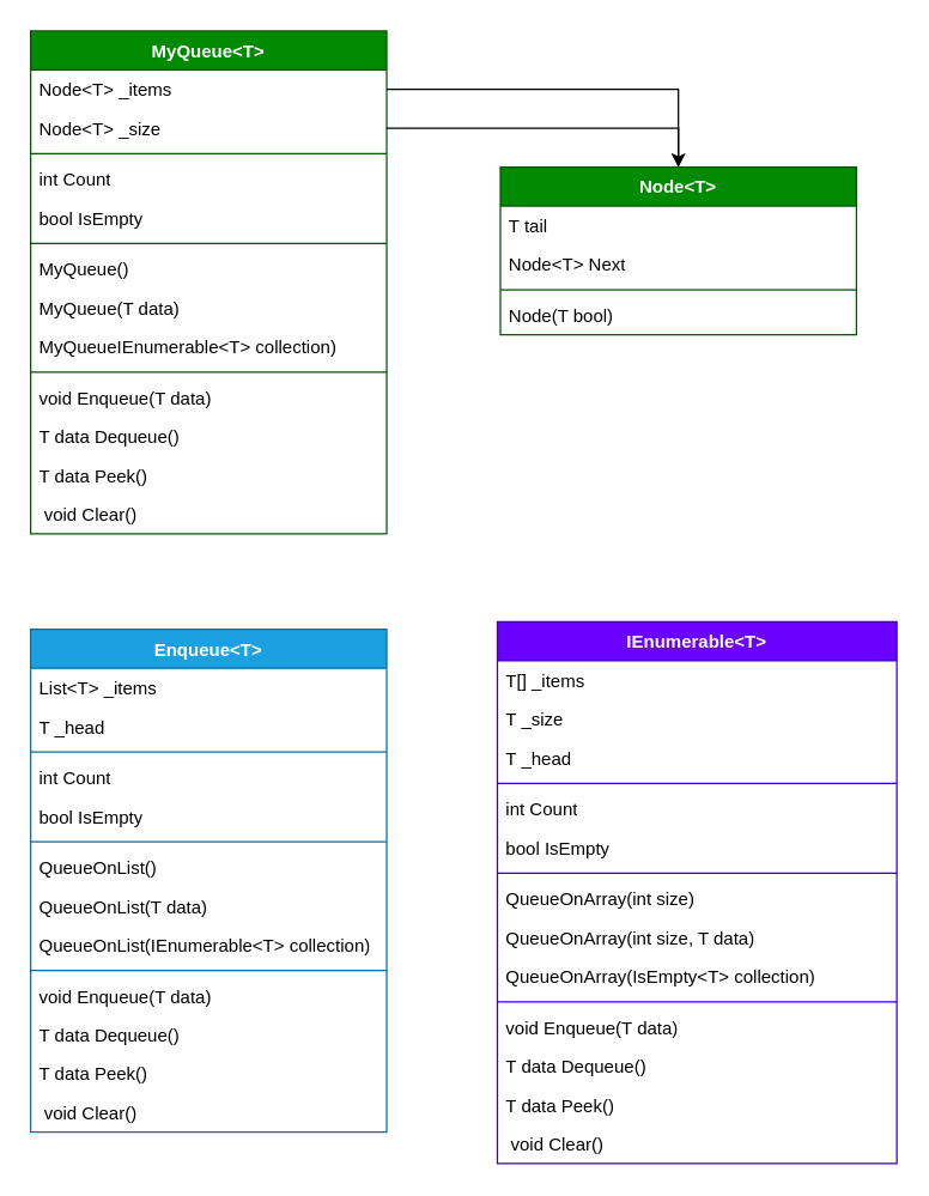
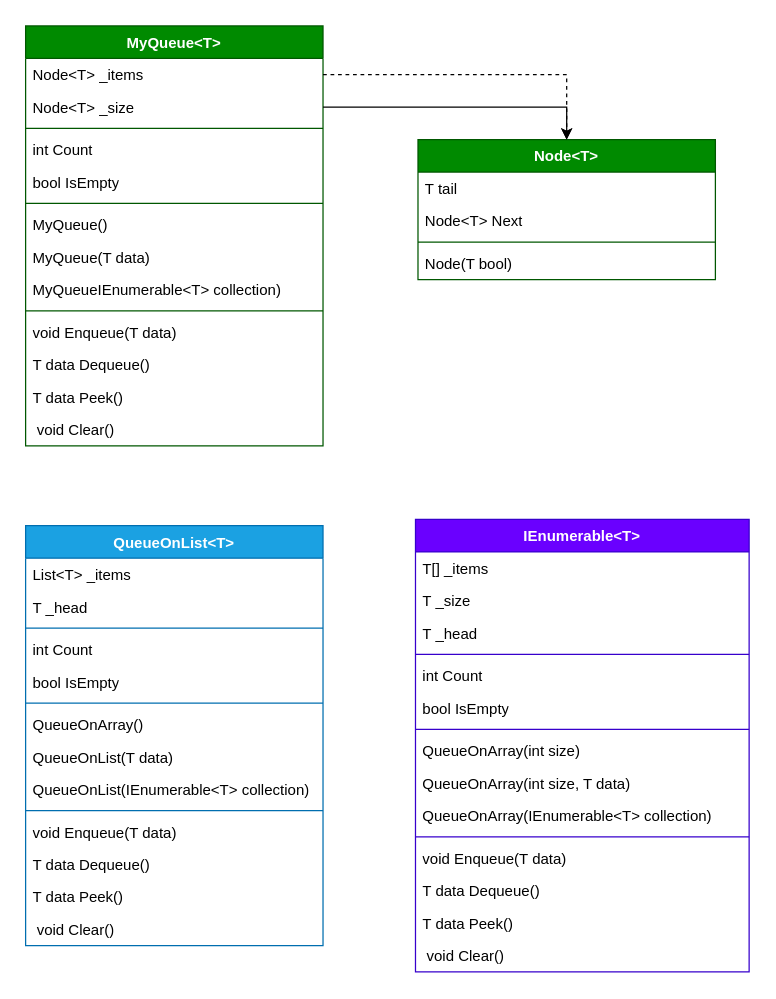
- <mxCell id="53" style="edgeStyle=orthogonalEdgeStyle;rounded=0;orthogonalLoop=1;jettySize=auto;html=1;exitX=1;exitY=0.5;exitDx=0;exitDy=0;entryX=0.5;entryY=0;entryDx=0;entryDy=0;" edge="1" parent="1" source="34" target="48"><mxGeometry relative="1" as="geometry" /></mxCell>
+ <mxCell id="53" style="edgeStyle=orthogonalEdgeStyle;rounded=0;orthogonalLoop=1;jettySize=auto;html=1;exitX=1;exitY=0.5;exitDx=0;exitDy=0;entryX=0.5;entryY=0;entryDx=0;entryDy=0;dashed=1;" edge="1" parent="1" source="34" target="48"><mxGeometry relative="1" as="geometry" /></mxCell>
- <mxCell id="2" value="Enqueue&amp;lt;T&amp;gt;" style="swimlane;fontStyle=1;align=center;verticalAlign=top;childLayout=stackLayout;horizontal=1;startSize=26;horizontalStack=0;resizeParent=1;resizeParentMax=0;resizeLast=0;collapsible=1;marginBottom=0;whiteSpace=wrap;html=1;fillColor=#1ba1e2;fontColor=#ffffff;strokeColor=#006EAF;" parent="1" vertex="1"><mxGeometry x="20" y="420" width="238" height="336" as="geometry" /></mxCell>
+ <mxCell id="2" value="QueueOnList&amp;lt;T&amp;gt;" style="swimlane;fontStyle=1;align=center;verticalAlign=top;childLayout=stackLayout;horizontal=1;startSize=26;horizontalStack=0;resizeParent=1;resizeParentMax=0;resizeLast=0;collapsible=1;marginBottom=0;whiteSpace=wrap;html=1;fillColor=#1ba1e2;fontColor=#ffffff;strokeColor=#006EAF;" parent="1" vertex="1"><mxGeometry x="20" y="420" width="238" height="336" as="geometry" /></mxCell>
- <mxCell id="9" value="QueueOnList()" style="text;strokeColor=none;fillColor=none;align=left;verticalAlign=top;spacingLeft=4;spacingRight=4;overflow=hidden;rotatable=0;points=[[0,0.5],[1,0.5]];portConstraint=eastwest;whiteSpace=wrap;html=1;" parent="2" vertex="1"><mxGeometry y="146" width="238" height="26" as="geometry" /></mxCell>
+ <mxCell id="9" value="QueueOnArray()" style="text;strokeColor=none;fillColor=none;align=left;verticalAlign=top;spacingLeft=4;spacingRight=4;overflow=hidden;rotatable=0;points=[[0,0.5],[1,0.5]];portConstraint=eastwest;whiteSpace=wrap;html=1;" parent="2" vertex="1"><mxGeometry y="146" width="238" height="26" as="geometry" /></mxCell>
- <mxCell id="27" value="QueueOnArray(IsEmpty&amp;lt;T&amp;gt; collection)" style="text;strokeColor=none;fillColor=none;align=left;verticalAlign=top;spacingLeft=4;spacingRight=4;overflow=hidden;rotatable=0;points=[[0,0.5],[1,0.5]];portConstraint=eastwest;whiteSpace=wrap;html=1;" parent="17" vertex="1"><mxGeometry y="224" width="267" height="26" as="geometry" /></mxCell>
+ <mxCell id="27" value="QueueOnArray(IEnumerable&amp;lt;T&amp;gt; collection)" style="text;strokeColor=none;fillColor=none;align=left;verticalAlign=top;spacingLeft=4;spacingRight=4;overflow=hidden;rotatable=0;points=[[0,0.5],[1,0.5]];portConstraint=eastwest;whiteSpace=wrap;html=1;" parent="17" vertex="1"><mxGeometry y="224" width="267" height="26" as="geometry" /></mxCell>
